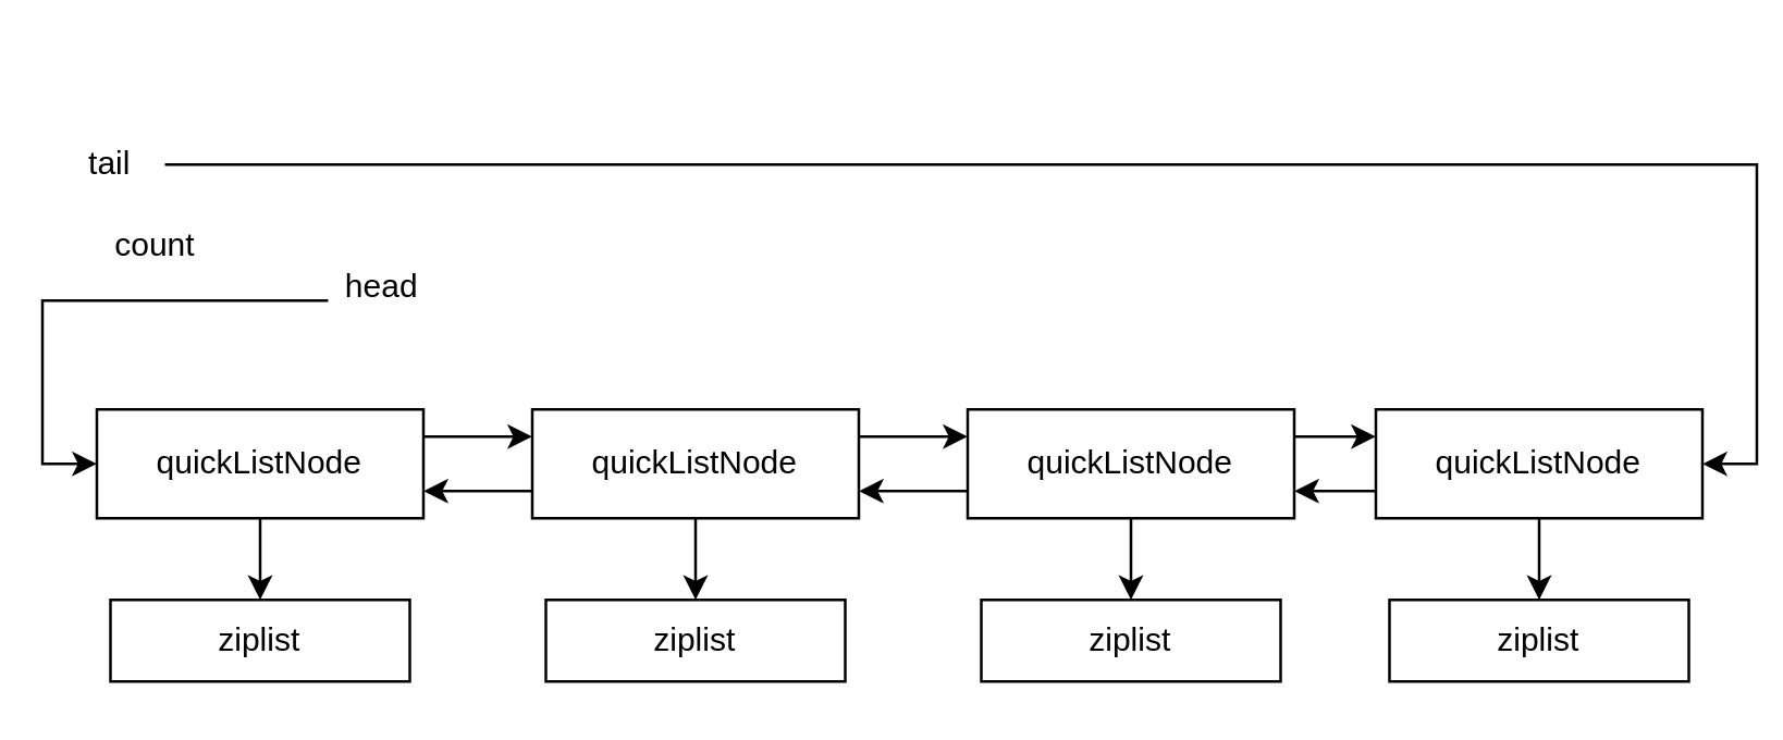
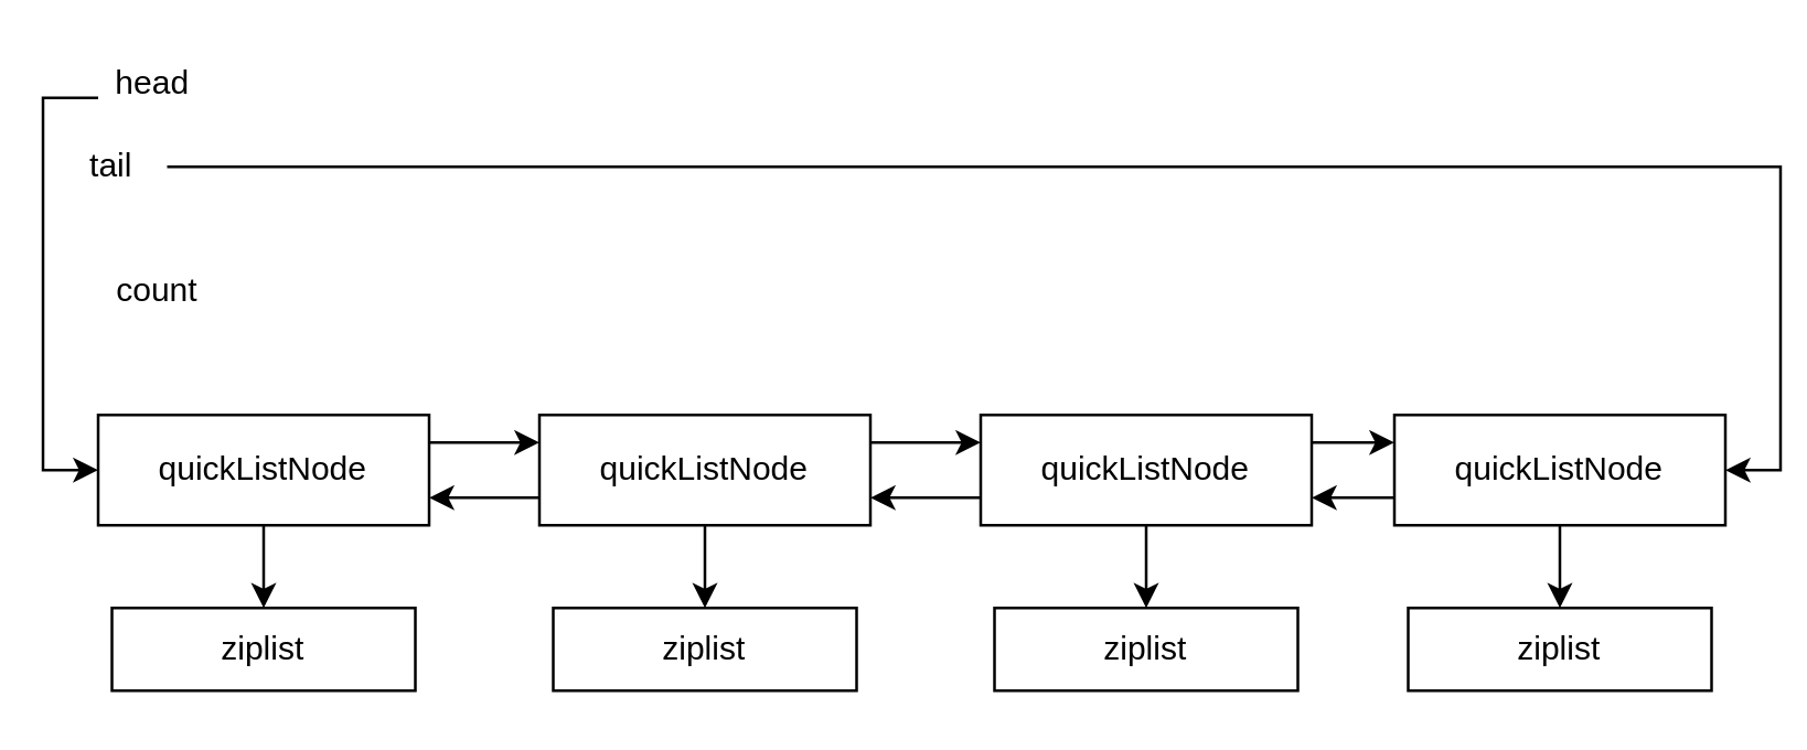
- <mxCell id="24" value="count" style="text;html=1;resizable=0;points=[];autosize=1;align=left;verticalAlign=top;spacingTop=-4;" parent="1" vertex="1"><mxGeometry x="40" y="80" width="40" height="20" as="geometry" /></mxCell>
+ <mxCell id="24" value="count" style="text;html=1;resizable=0;points=[];autosize=1;align=left;verticalAlign=top;spacingTop=-4;" parent="1" vertex="1"><mxGeometry x="40" y="95" width="40" height="20" as="geometry" /></mxCell>
- <mxCell id="21" value="head" style="text;html=1;strokeColor=none;fillColor=none;align=center;verticalAlign=middle;whiteSpace=wrap;rounded=0;" parent="1" vertex="1"><mxGeometry x="120" y="95" width="40" height="20" as="geometry" /></mxCell>
+ <mxCell id="21" value="head" style="text;html=1;strokeColor=none;fillColor=none;align=center;verticalAlign=middle;whiteSpace=wrap;rounded=0;" parent="1" vertex="1"><mxGeometry x="35" y="20" width="40" height="20" as="geometry" /></mxCell>
